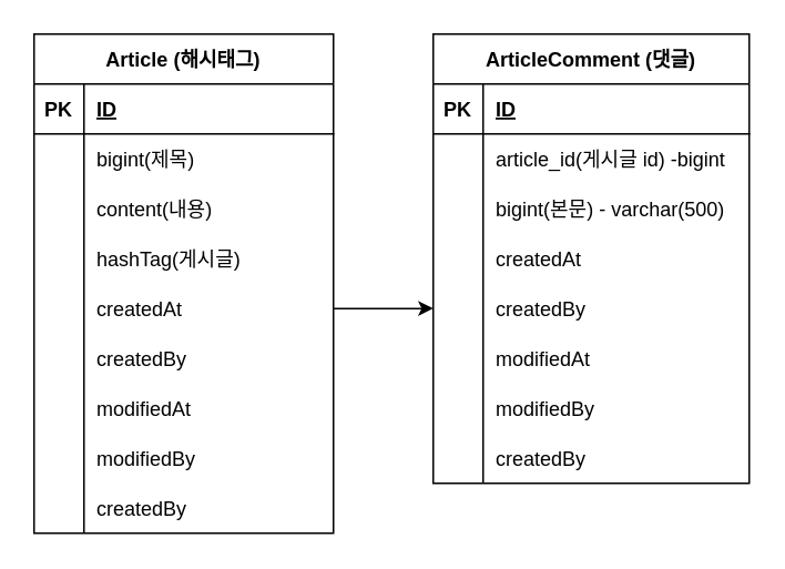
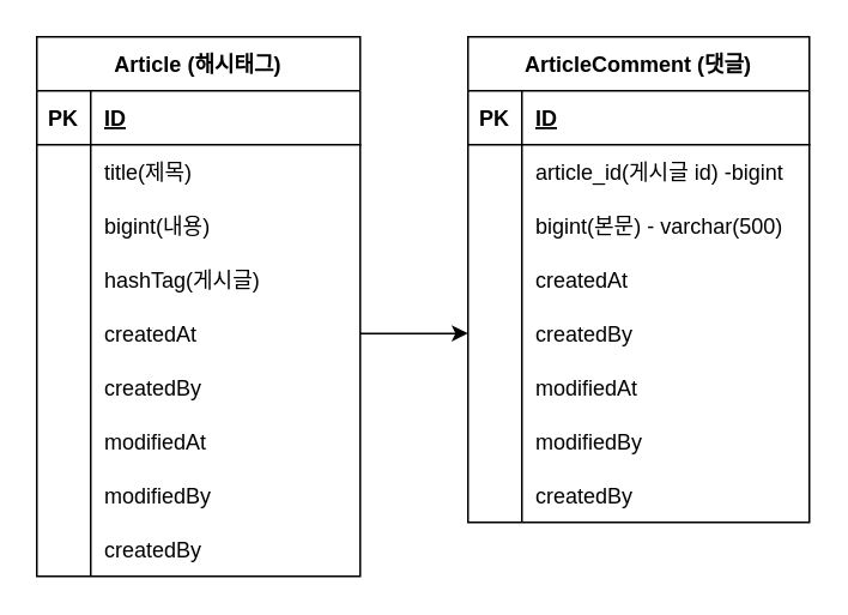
- <mxCell id="8" value="bigint(제목)" style="shape=partialRectangle;connectable=0;fillColor=none;top=0;left=0;bottom=0;right=0;align=left;spacingLeft=6;overflow=hidden;" vertex="1" parent="6"><mxGeometry x="30" width="150" height="30" as="geometry"><mxRectangle width="150" height="30" as="alternateBounds" /></mxGeometry></mxCell>
+ <mxCell id="8" value="title(제목)" style="shape=partialRectangle;connectable=0;fillColor=none;top=0;left=0;bottom=0;right=0;align=left;spacingLeft=6;overflow=hidden;" vertex="1" parent="6"><mxGeometry x="30" width="150" height="30" as="geometry"><mxRectangle width="150" height="30" as="alternateBounds" /></mxGeometry></mxCell>
- <mxCell id="11" value="content(내용)" style="shape=partialRectangle;connectable=0;fillColor=none;top=0;left=0;bottom=0;right=0;align=left;spacingLeft=6;overflow=hidden;" vertex="1" parent="9"><mxGeometry x="30" width="150" height="30" as="geometry"><mxRectangle width="150" height="30" as="alternateBounds" /></mxGeometry></mxCell>
+ <mxCell id="11" value="bigint(내용)" style="shape=partialRectangle;connectable=0;fillColor=none;top=0;left=0;bottom=0;right=0;align=left;spacingLeft=6;overflow=hidden;" vertex="1" parent="9"><mxGeometry x="30" width="150" height="30" as="geometry"><mxRectangle width="150" height="30" as="alternateBounds" /></mxGeometry></mxCell>
